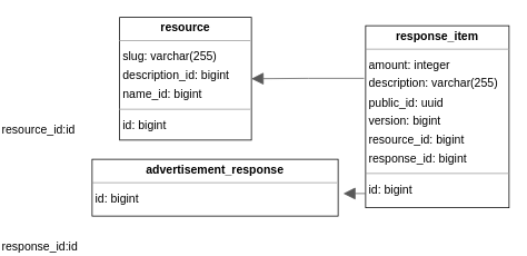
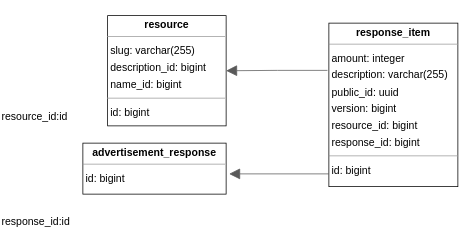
- <mxCell id="2" value="&lt;p style=&quot;margin:0px;margin-top:4px;text-align:center;&quot;&gt;&lt;b&gt;advertisement_response&lt;/b&gt;&lt;/p&gt;&lt;hr size=&quot;1&quot;&gt;&lt;p style=&quot;margin:0 0 0 4px;line-height:1.6;&quot;&gt;&lt;/p&gt;&lt;p style=&quot;margin:0 0 0 4px;line-height:1.6;&quot;&gt; id: bigint&lt;/p&gt;" style="verticalAlign=top;align=left;overflow=fill;fontSize=14;fontFamily=Helvetica;html=1;rounded=0;shadow=0;comic=0;labelBackgroundColor=none;strokeWidth=1;" parent="1" vertex="1"><mxGeometry x="20" y="190" width="295" height="68" as="geometry" /></mxCell>
+ <mxCell id="2" value="&lt;p style=&quot;margin:0px;margin-top:4px;text-align:center;&quot;&gt;&lt;b&gt;advertisement_response&lt;/b&gt;&lt;/p&gt;&lt;hr size=&quot;1&quot;&gt;&lt;p style=&quot;margin:0 0 0 4px;line-height:1.6;&quot;&gt;&lt;/p&gt;&lt;p style=&quot;margin:0 0 0 4px;line-height:1.6;&quot;&gt; id: bigint&lt;/p&gt;" style="verticalAlign=top;align=left;overflow=fill;fontSize=14;fontFamily=Helvetica;html=1;rounded=0;shadow=0;comic=0;labelBackgroundColor=none;strokeWidth=1;" parent="1" vertex="1"><mxGeometry x="20" y="190" width="191" height="68" as="geometry" /></mxCell>
